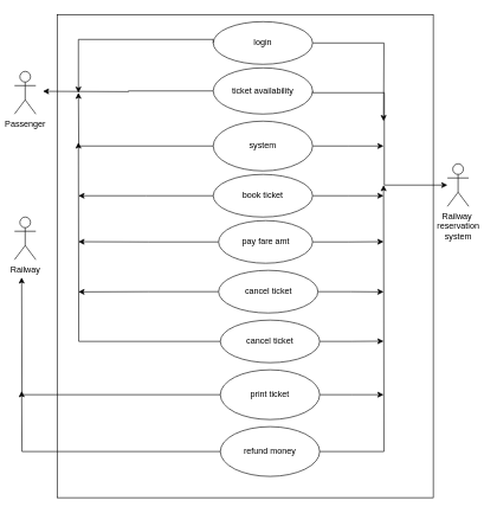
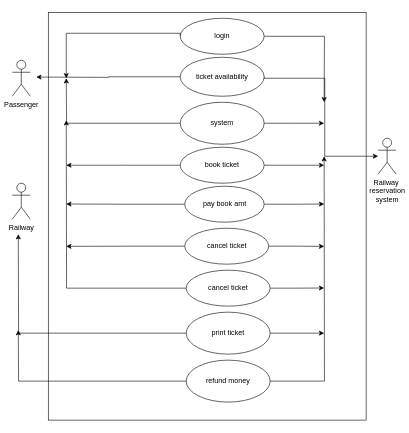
- <mxCell id="24" value="pay fare amt" style="ellipse;whiteSpace=wrap;html=1;" vertex="1" parent="1"><mxGeometry x="307.5" y="310" width="132.5" height="60" as="geometry" /></mxCell>
+ <mxCell id="24" value="pay book amt" style="ellipse;whiteSpace=wrap;html=1;" vertex="1" parent="1"><mxGeometry x="307.5" y="310" width="132.5" height="60" as="geometry" /></mxCell>
